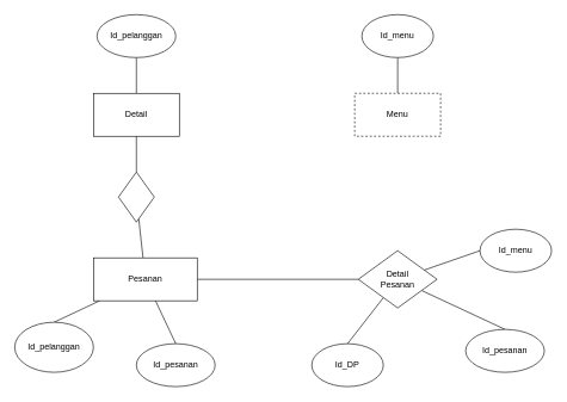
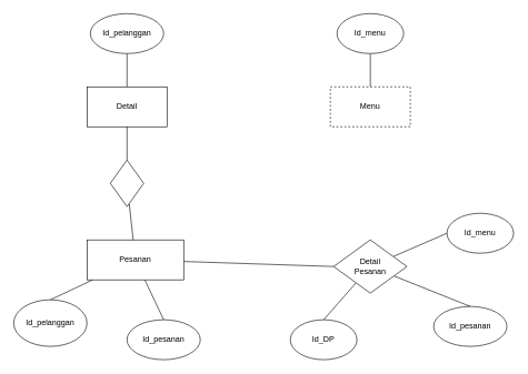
- <mxCell id="13" value="&lt;div&gt;Detail&lt;/div&gt;&lt;div&gt;Pesanan&lt;br&gt;&lt;/div&gt;" style="rhombus;whiteSpace=wrap;html=1;" vertex="1" parent="1"><mxGeometry x="500" y="350" width="110" height="80" as="geometry" /></mxCell>
+ <mxCell id="13" value="&lt;div&gt;Detail&lt;/div&gt;&lt;div&gt;Pesanan&lt;br&gt;&lt;/div&gt;" style="rhombus;whiteSpace=wrap;html=1;" vertex="1" parent="1"><mxGeometry x="500" y="360" width="110" height="80" as="geometry" /></mxCell>
